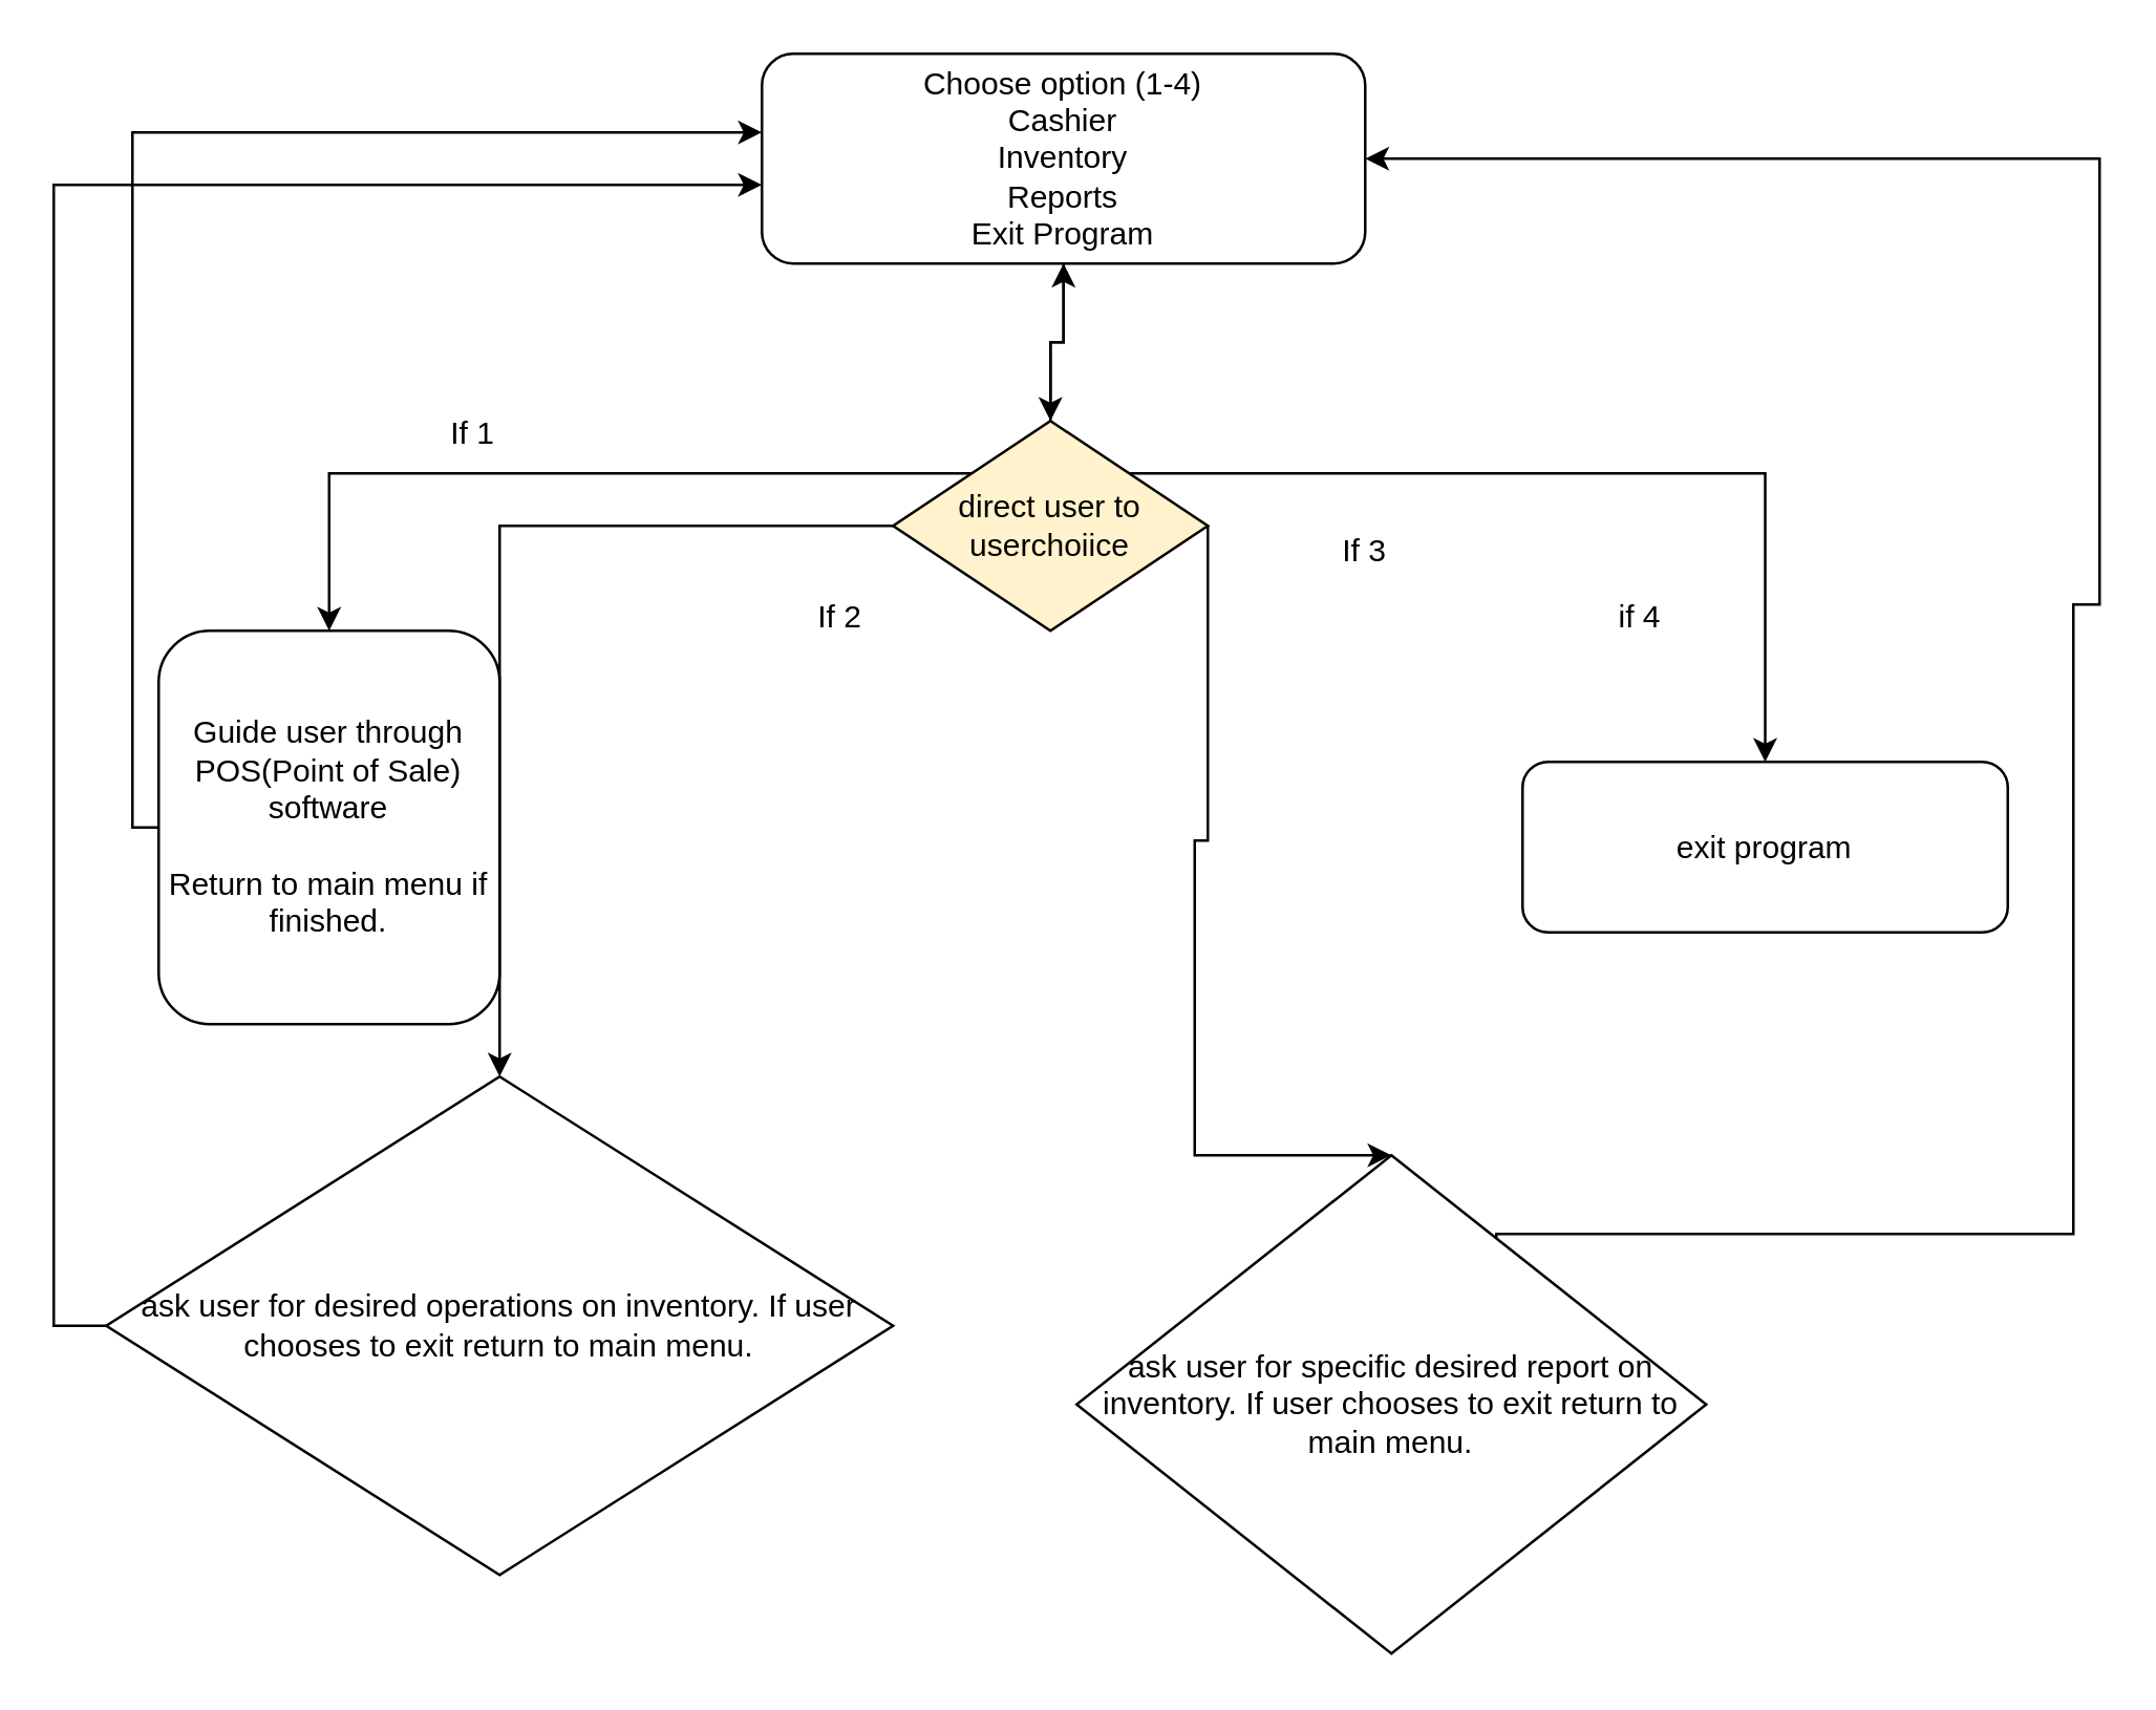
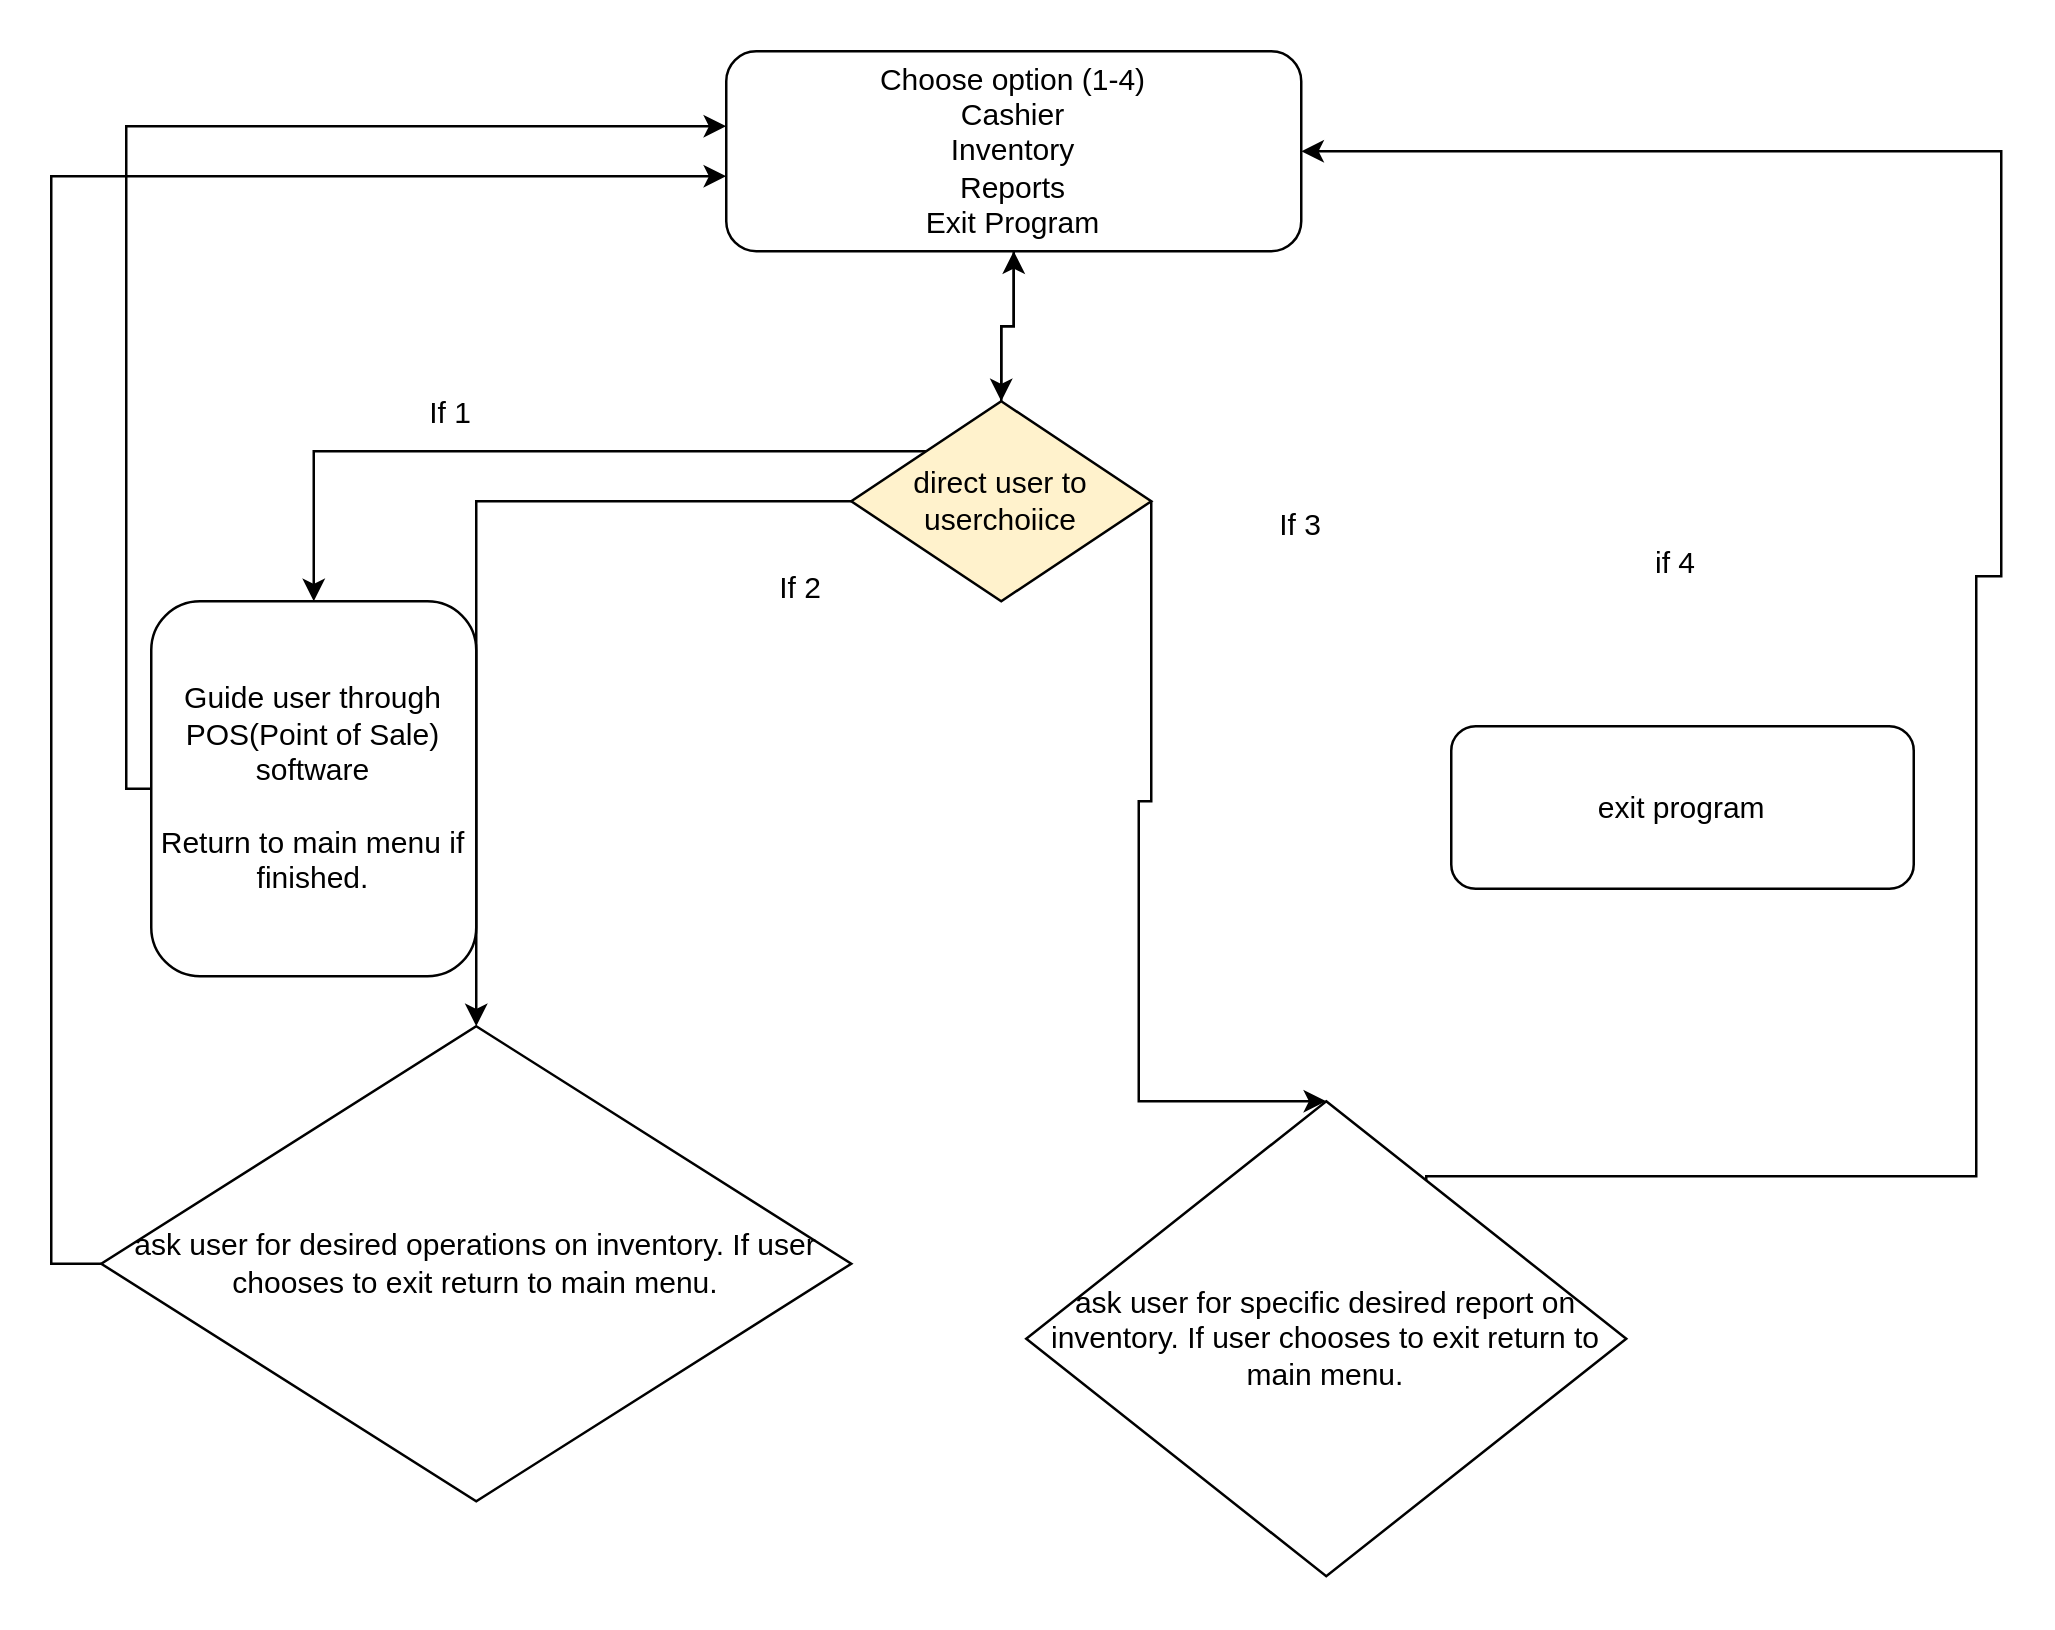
- <mxCell id="6" style="edgeStyle=orthogonalEdgeStyle;rounded=0;orthogonalLoop=1;jettySize=auto;html=1;exitX=1;exitY=0;exitDx=0;exitDy=0;" parent="1" source="9" target="10" edge="1"><mxGeometry relative="1" as="geometry"><mxPoint x="630" y="290" as="targetPoint" /></mxGeometry></mxCell>
- <mxCell id="16" value="if 4" style="text;html=1;align=center;verticalAlign=middle;whiteSpace=wrap;rounded=0;" parent="1" vertex="1"><mxGeometry x="595" y="220" width="60" height="30" as="geometry" /></mxCell>
+ <mxCell id="16" value="if 4" style="text;html=1;align=center;verticalAlign=middle;whiteSpace=wrap;rounded=0;" parent="1" vertex="1"><mxGeometry x="640" y="210" width="60" height="30" as="geometry" /></mxCell>
